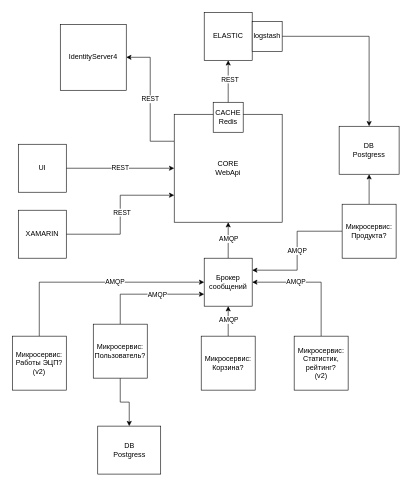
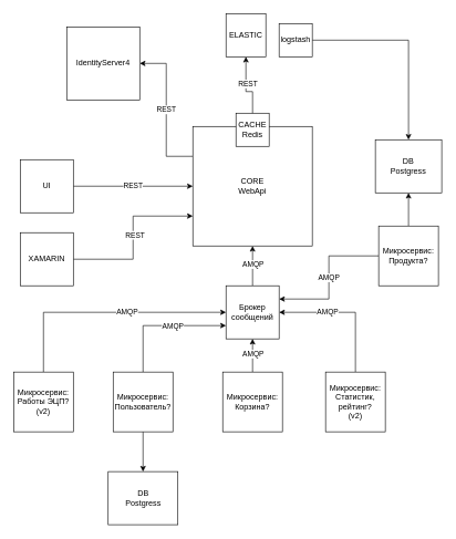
- <mxCell id="8" value="ELASTIC" style="whiteSpace=wrap;html=1;aspect=fixed;" parent="1" vertex="1"><mxGeometry x="340" y="20" width="80" height="80" as="geometry" /></mxCell>
+ <mxCell id="8" value="ELASTIC" style="whiteSpace=wrap;html=1;aspect=fixed;" parent="1" vertex="1"><mxGeometry x="340" y="20" width="60" height="65" as="geometry" /></mxCell>
- <mxCell id="13" value="Микросервис:&lt;br&gt;Пользователь?" style="whiteSpace=wrap;html=1;aspect=fixed;" parent="1" vertex="1"><mxGeometry x="155" y="540" width="90" height="90" as="geometry" /></mxCell>
+ <mxCell id="13" value="Микросервис:&lt;br&gt;Пользователь?" style="whiteSpace=wrap;html=1;aspect=fixed;" parent="1" vertex="1"><mxGeometry x="170" y="560" width="90" height="90" as="geometry" /></mxCell>
